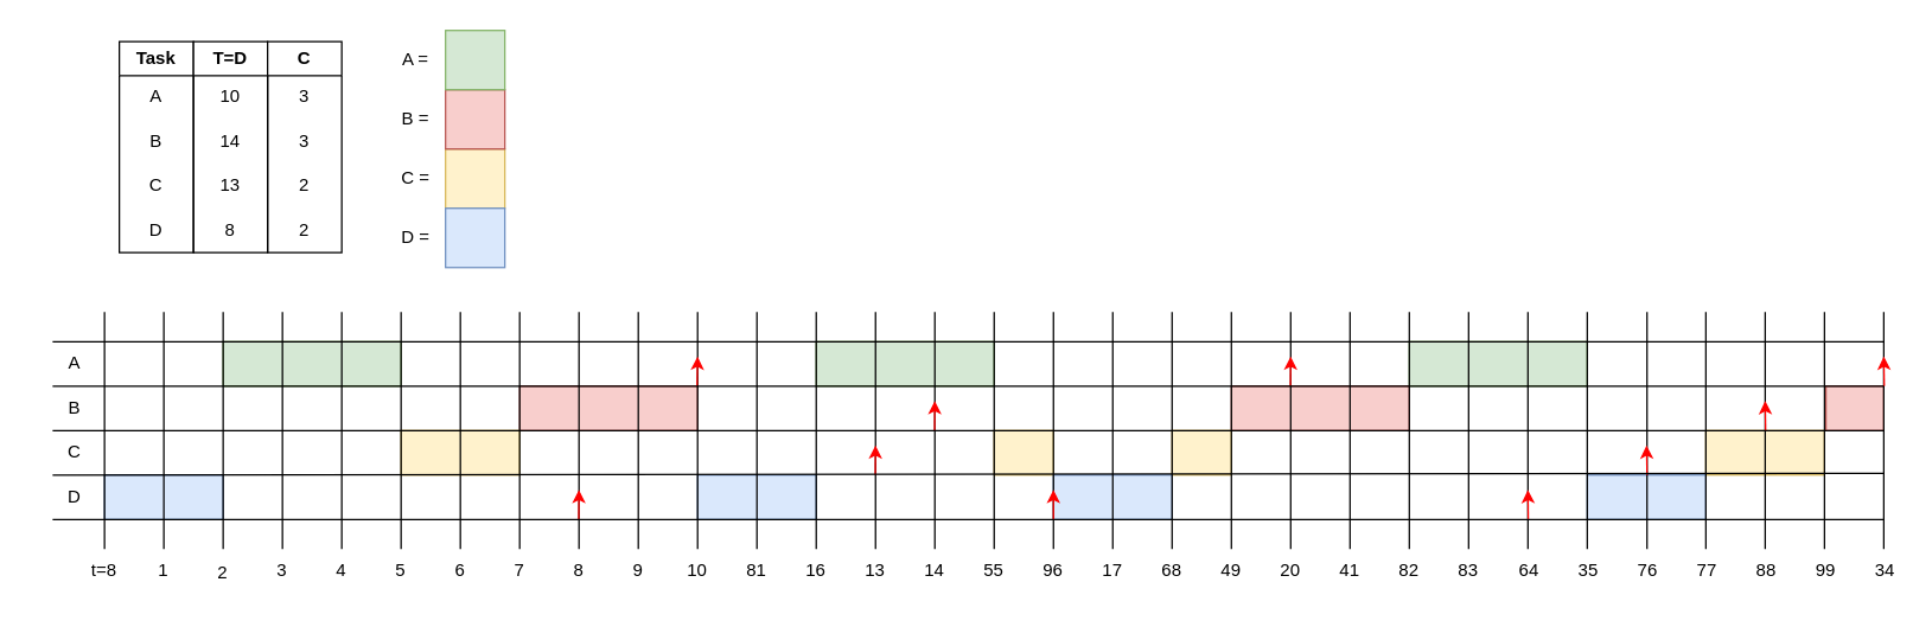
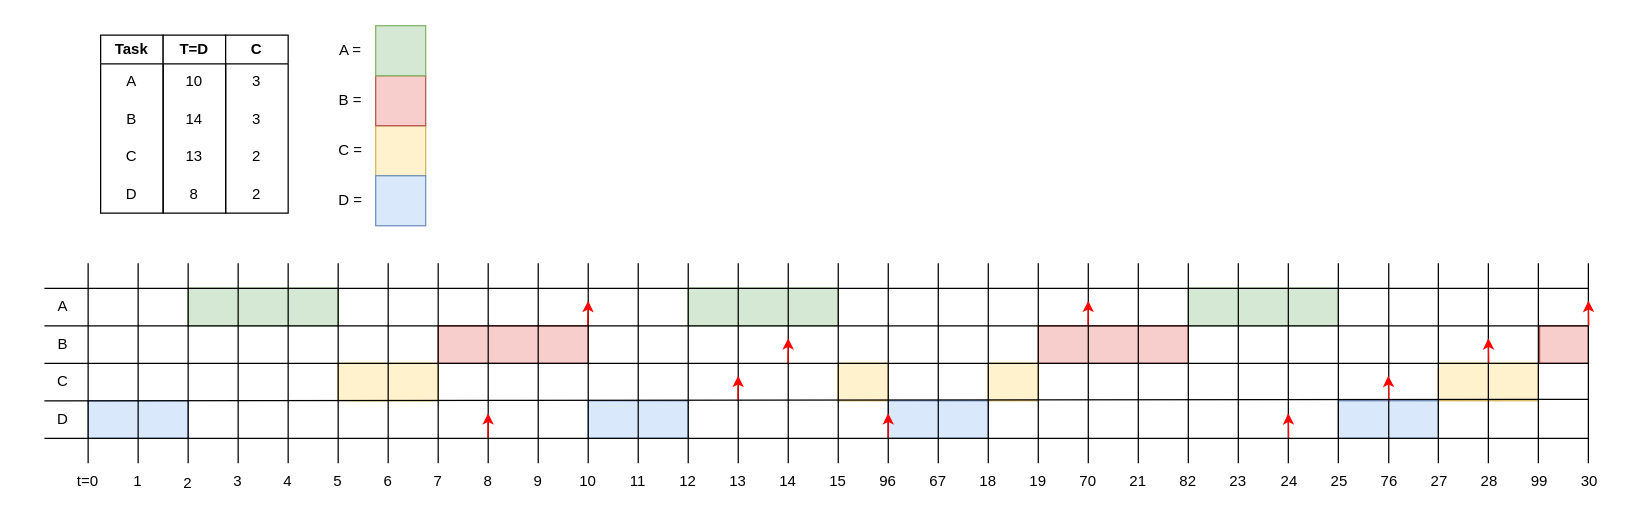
- <mxCell id="56" value="t=8" style="text;html=1;strokeColor=none;fillColor=none;align=center;verticalAlign=middle;whiteSpace=wrap;rounded=0;" parent="1" vertex="1"><mxGeometry x="50" y="370" width="40" height="30" as="geometry" /></mxCell>
+ <mxCell id="56" value="t=0" style="text;html=1;strokeColor=none;fillColor=none;align=center;verticalAlign=middle;whiteSpace=wrap;rounded=0;" parent="1" vertex="1"><mxGeometry x="50" y="370" width="40" height="30" as="geometry" /></mxCell>
- <mxCell id="67" value="81" style="text;html=1;strokeColor=none;fillColor=none;align=center;verticalAlign=middle;whiteSpace=wrap;rounded=0;" parent="1" vertex="1"><mxGeometry x="500" y="370" width="20" height="30" as="geometry" /></mxCell>
+ <mxCell id="67" value="11" style="text;html=1;strokeColor=none;fillColor=none;align=center;verticalAlign=middle;whiteSpace=wrap;rounded=0;" parent="1" vertex="1"><mxGeometry x="500" y="370" width="20" height="30" as="geometry" /></mxCell>
- <mxCell id="68" value="16" style="text;html=1;strokeColor=none;fillColor=none;align=center;verticalAlign=middle;whiteSpace=wrap;rounded=0;" parent="1" vertex="1"><mxGeometry x="540" y="370" width="20" height="30" as="geometry" /></mxCell>
+ <mxCell id="68" value="12" style="text;html=1;strokeColor=none;fillColor=none;align=center;verticalAlign=middle;whiteSpace=wrap;rounded=0;" parent="1" vertex="1"><mxGeometry x="540" y="370" width="20" height="30" as="geometry" /></mxCell>
- <mxCell id="71" value="55" style="text;html=1;strokeColor=none;fillColor=none;align=center;verticalAlign=middle;whiteSpace=wrap;rounded=0;" parent="1" vertex="1"><mxGeometry x="660" y="370" width="20" height="30" as="geometry" /></mxCell>
+ <mxCell id="71" value="15" style="text;html=1;strokeColor=none;fillColor=none;align=center;verticalAlign=middle;whiteSpace=wrap;rounded=0;" parent="1" vertex="1"><mxGeometry x="660" y="370" width="20" height="30" as="geometry" /></mxCell>
- <mxCell id="73" value="17" style="text;html=1;strokeColor=none;fillColor=none;align=center;verticalAlign=middle;whiteSpace=wrap;rounded=0;" parent="1" vertex="1"><mxGeometry x="740" y="370" width="20" height="30" as="geometry" /></mxCell>
+ <mxCell id="73" value="67" style="text;html=1;strokeColor=none;fillColor=none;align=center;verticalAlign=middle;whiteSpace=wrap;rounded=0;" parent="1" vertex="1"><mxGeometry x="740" y="370" width="20" height="30" as="geometry" /></mxCell>
- <mxCell id="74" value="68" style="text;html=1;strokeColor=none;fillColor=none;align=center;verticalAlign=middle;whiteSpace=wrap;rounded=0;" parent="1" vertex="1"><mxGeometry x="780" y="370" width="20" height="30" as="geometry" /></mxCell>
+ <mxCell id="74" value="18" style="text;html=1;strokeColor=none;fillColor=none;align=center;verticalAlign=middle;whiteSpace=wrap;rounded=0;" parent="1" vertex="1"><mxGeometry x="780" y="370" width="20" height="30" as="geometry" /></mxCell>
- <mxCell id="75" value="49" style="text;html=1;strokeColor=none;fillColor=none;align=center;verticalAlign=middle;whiteSpace=wrap;rounded=0;" parent="1" vertex="1"><mxGeometry x="820" y="370" width="20" height="30" as="geometry" /></mxCell>
+ <mxCell id="75" value="19" style="text;html=1;strokeColor=none;fillColor=none;align=center;verticalAlign=middle;whiteSpace=wrap;rounded=0;" parent="1" vertex="1"><mxGeometry x="820" y="370" width="20" height="30" as="geometry" /></mxCell>
- <mxCell id="76" value="20" style="text;html=1;strokeColor=none;fillColor=none;align=center;verticalAlign=middle;whiteSpace=wrap;rounded=0;" parent="1" vertex="1"><mxGeometry x="860" y="370" width="20" height="30" as="geometry" /></mxCell>
+ <mxCell id="76" value="70" style="text;html=1;strokeColor=none;fillColor=none;align=center;verticalAlign=middle;whiteSpace=wrap;rounded=0;" parent="1" vertex="1"><mxGeometry x="860" y="370" width="20" height="30" as="geometry" /></mxCell>
- <mxCell id="77" value="41" style="text;html=1;strokeColor=none;fillColor=none;align=center;verticalAlign=middle;whiteSpace=wrap;rounded=0;" parent="1" vertex="1"><mxGeometry x="900" y="370" width="20" height="30" as="geometry" /></mxCell>
+ <mxCell id="77" value="21" style="text;html=1;strokeColor=none;fillColor=none;align=center;verticalAlign=middle;whiteSpace=wrap;rounded=0;" parent="1" vertex="1"><mxGeometry x="900" y="370" width="20" height="30" as="geometry" /></mxCell>
- <mxCell id="79" value="83" style="text;html=1;strokeColor=none;fillColor=none;align=center;verticalAlign=middle;whiteSpace=wrap;rounded=0;" parent="1" vertex="1"><mxGeometry x="980" y="370" width="20" height="30" as="geometry" /></mxCell>
+ <mxCell id="79" value="23" style="text;html=1;strokeColor=none;fillColor=none;align=center;verticalAlign=middle;whiteSpace=wrap;rounded=0;" parent="1" vertex="1"><mxGeometry x="980" y="370" width="20" height="30" as="geometry" /></mxCell>
- <mxCell id="80" value="64" style="text;html=1;strokeColor=none;fillColor=none;align=center;verticalAlign=middle;whiteSpace=wrap;rounded=0;" parent="1" vertex="1"><mxGeometry x="1020.5" y="370" width="20" height="30" as="geometry" /></mxCell>
+ <mxCell id="80" value="24" style="text;html=1;strokeColor=none;fillColor=none;align=center;verticalAlign=middle;whiteSpace=wrap;rounded=0;" parent="1" vertex="1"><mxGeometry x="1020.5" y="370" width="20" height="30" as="geometry" /></mxCell>
- <mxCell id="81" value="35" style="text;html=1;strokeColor=none;fillColor=none;align=center;verticalAlign=middle;whiteSpace=wrap;rounded=0;" parent="1" vertex="1"><mxGeometry x="1060.5" y="370" width="20" height="30" as="geometry" /></mxCell>
+ <mxCell id="81" value="25" style="text;html=1;strokeColor=none;fillColor=none;align=center;verticalAlign=middle;whiteSpace=wrap;rounded=0;" parent="1" vertex="1"><mxGeometry x="1060.5" y="370" width="20" height="30" as="geometry" /></mxCell>
- <mxCell id="83" value="77" style="text;html=1;strokeColor=none;fillColor=none;align=center;verticalAlign=middle;whiteSpace=wrap;rounded=0;" parent="1" vertex="1"><mxGeometry x="1140.5" y="370" width="20" height="30" as="geometry" /></mxCell>
+ <mxCell id="83" value="27" style="text;html=1;strokeColor=none;fillColor=none;align=center;verticalAlign=middle;whiteSpace=wrap;rounded=0;" parent="1" vertex="1"><mxGeometry x="1140.5" y="370" width="20" height="30" as="geometry" /></mxCell>
- <mxCell id="84" value="88" style="text;html=1;strokeColor=none;fillColor=none;align=center;verticalAlign=middle;whiteSpace=wrap;rounded=0;" parent="1" vertex="1"><mxGeometry x="1180.5" y="370" width="20" height="30" as="geometry" /></mxCell>
+ <mxCell id="84" value="28" style="text;html=1;strokeColor=none;fillColor=none;align=center;verticalAlign=middle;whiteSpace=wrap;rounded=0;" parent="1" vertex="1"><mxGeometry x="1180.5" y="370" width="20" height="30" as="geometry" /></mxCell>
- <mxCell id="86" value="34" style="text;html=1;strokeColor=none;fillColor=none;align=center;verticalAlign=middle;whiteSpace=wrap;rounded=0;" parent="1" vertex="1"><mxGeometry x="1260.5" y="370" width="20" height="30" as="geometry" /></mxCell>
+ <mxCell id="86" value="30" style="text;html=1;strokeColor=none;fillColor=none;align=center;verticalAlign=middle;whiteSpace=wrap;rounded=0;" parent="1" vertex="1"><mxGeometry x="1260.5" y="370" width="20" height="30" as="geometry" /></mxCell>
